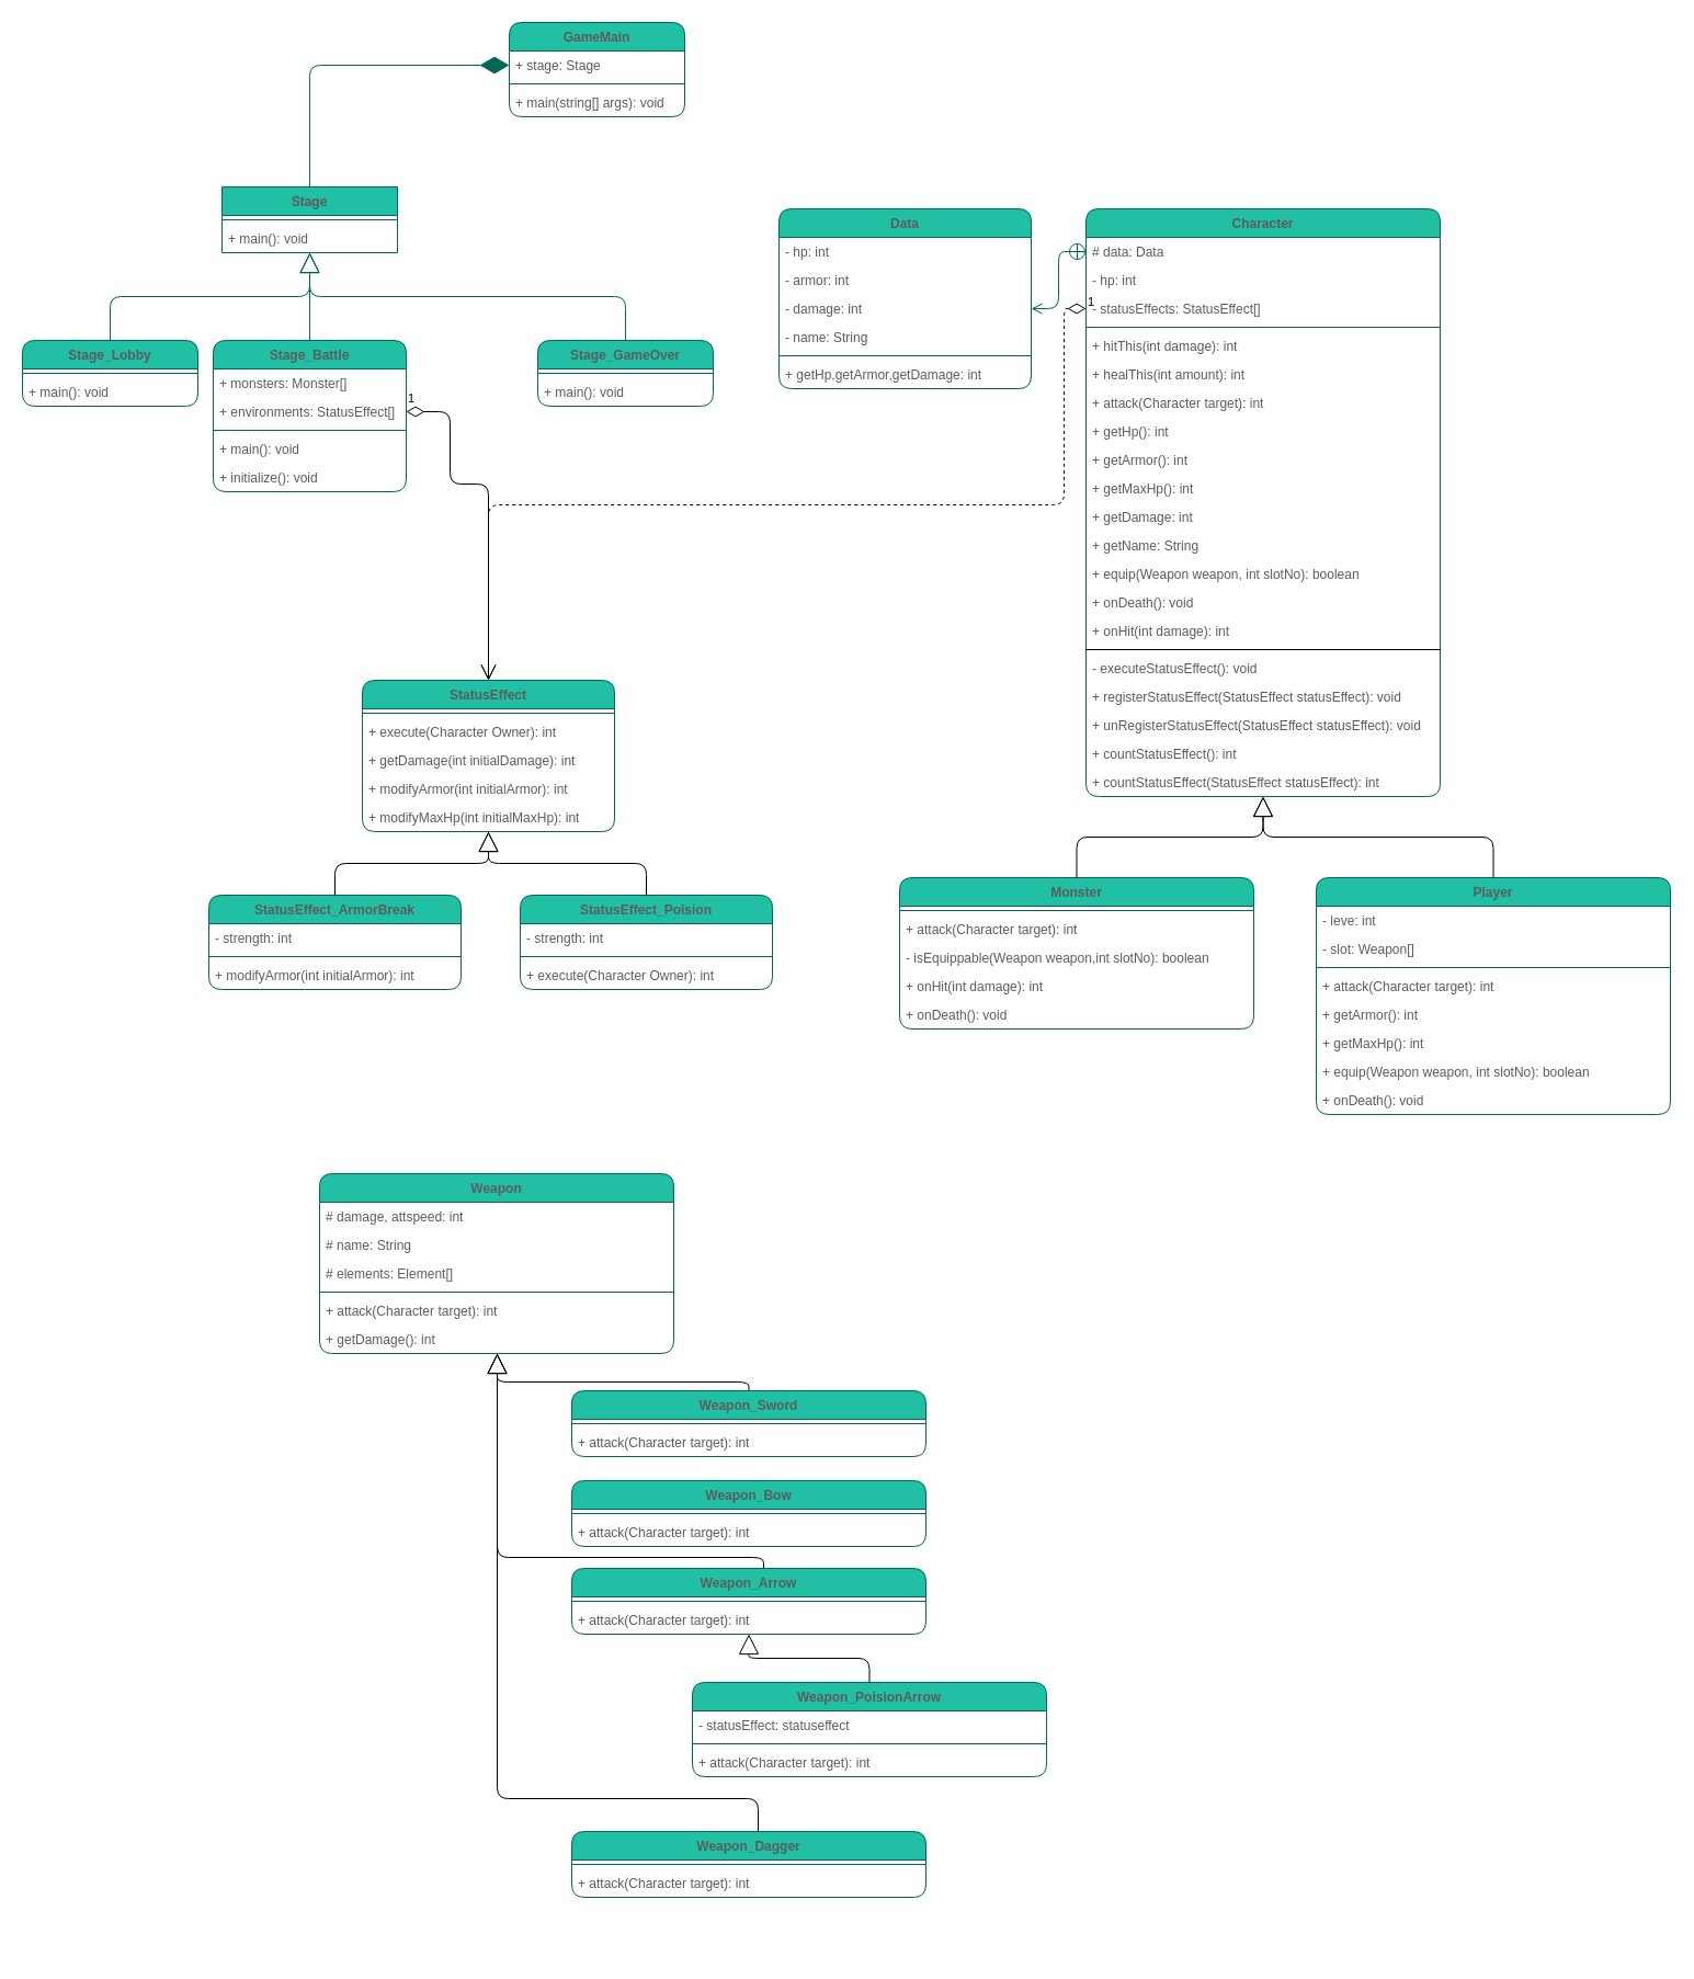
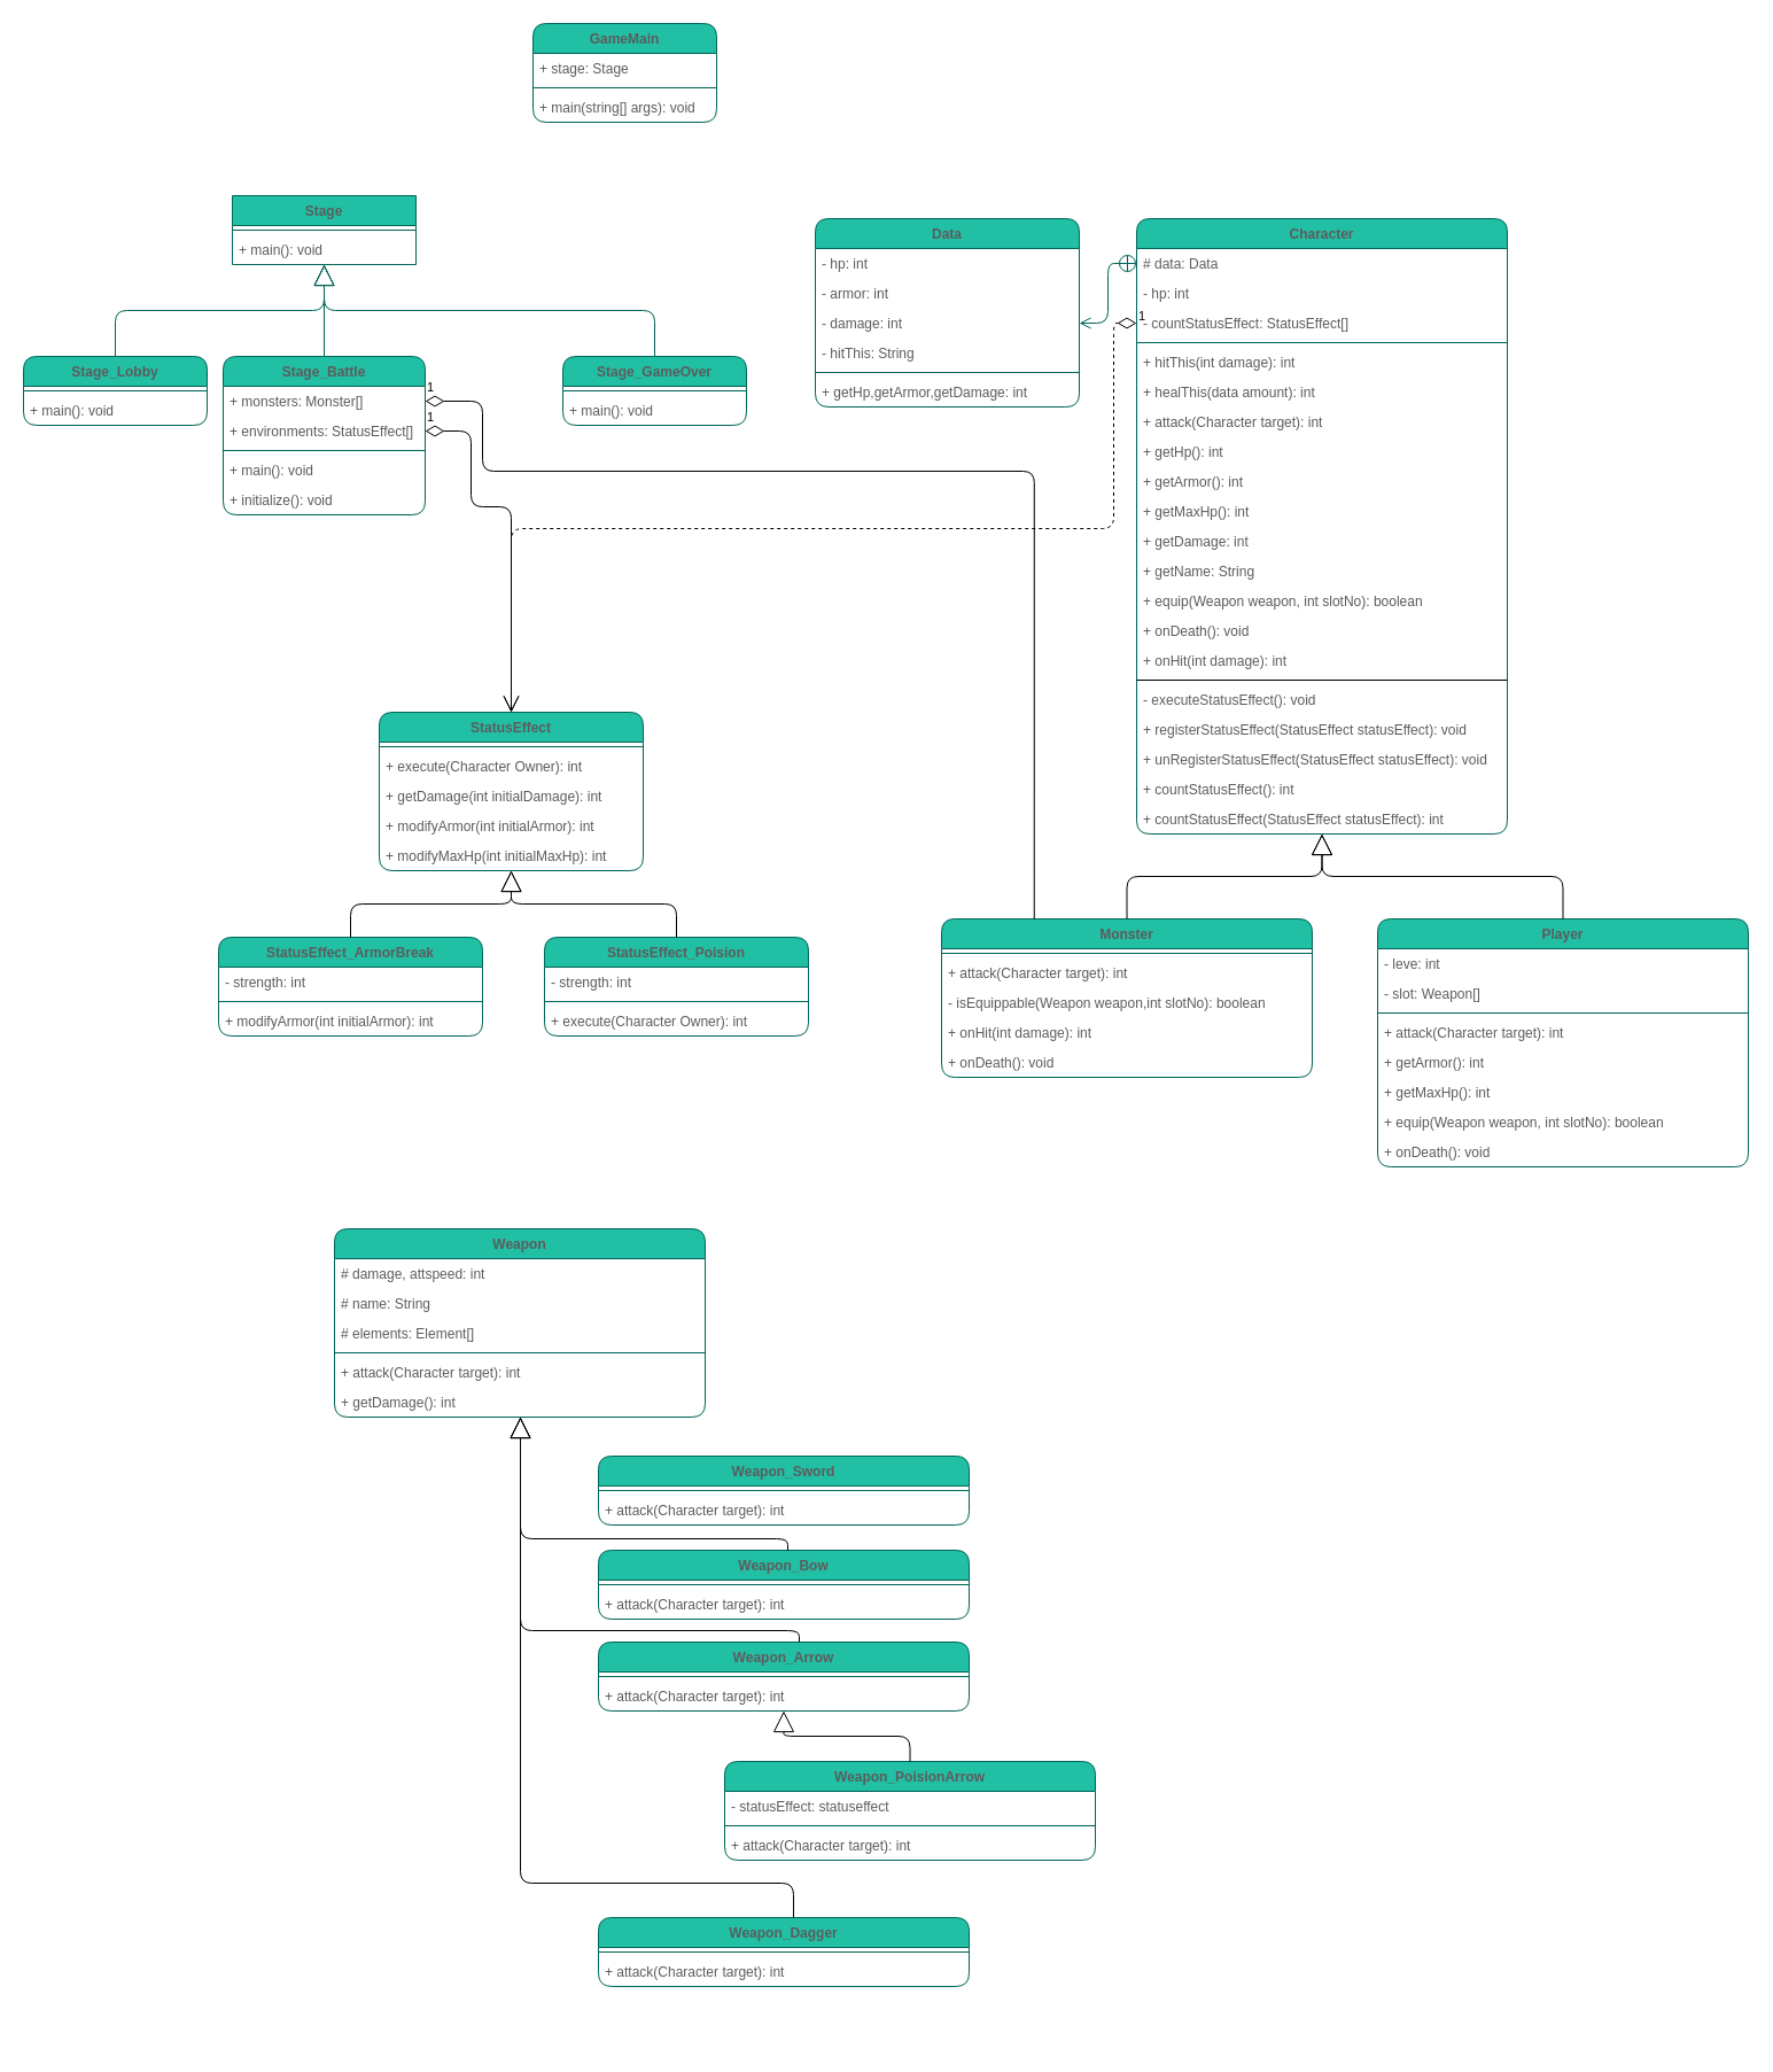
- <mxCell id="54" value="" style="endArrow=diamondThin;endFill=1;endSize=24;html=1;strokeColor=#006658;fillColor=#21C0A5;fontColor=#5C5C5C;entryX=0;entryY=0.5;entryDx=0;entryDy=0;edgeStyle=orthogonalEdgeStyle;" parent="1" source="9" target="3" edge="1"><mxGeometry width="160" relative="1" as="geometry"><mxPoint x="324" y="80" as="sourcePoint" /><mxPoint x="584" y="230" as="targetPoint" /></mxGeometry></mxCell>
- <mxCell id="33" value="- statusEffects: StatusEffect[]" style="text;strokeColor=none;fillColor=none;align=left;verticalAlign=top;spacingLeft=4;spacingRight=4;overflow=hidden;rotatable=0;points=[[0,0.5],[1,0.5]];portConstraint=eastwest;rounded=1;fontColor=#5C5C5C;" parent="30" vertex="1"><mxGeometry y="78" width="323" height="26" as="geometry" /></mxCell>
+ <mxCell id="33" value="- countStatusEffect: StatusEffect[]" style="text;strokeColor=none;fillColor=none;align=left;verticalAlign=top;spacingLeft=4;spacingRight=4;overflow=hidden;rotatable=0;points=[[0,0.5],[1,0.5]];portConstraint=eastwest;rounded=1;fontColor=#5C5C5C;" parent="30" vertex="1"><mxGeometry y="78" width="323" height="26" as="geometry" /></mxCell>
- <mxCell id="27" value="- name: String&#10;" style="text;strokeColor=none;fillColor=none;align=left;verticalAlign=top;spacingLeft=4;spacingRight=4;overflow=hidden;rotatable=0;points=[[0,0.5],[1,0.5]];portConstraint=eastwest;rounded=1;fontColor=#5C5C5C;" parent="23" vertex="1"><mxGeometry y="104" width="230" height="26" as="geometry" /></mxCell>
+ <mxCell id="27" value="- hitThis: String&#10;" style="text;strokeColor=none;fillColor=none;align=left;verticalAlign=top;spacingLeft=4;spacingRight=4;overflow=hidden;rotatable=0;points=[[0,0.5],[1,0.5]];portConstraint=eastwest;rounded=1;fontColor=#5C5C5C;" parent="23" vertex="1"><mxGeometry y="104" width="230" height="26" as="geometry" /></mxCell>
- <mxCell id="36" value="+ healThis(int amount): int " style="text;strokeColor=none;fillColor=none;align=left;verticalAlign=top;spacingLeft=4;spacingRight=4;overflow=hidden;rotatable=0;points=[[0,0.5],[1,0.5]];portConstraint=eastwest;fontColor=#5C5C5C;rounded=1;" parent="30" vertex="1"><mxGeometry y="138" width="323" height="26" as="geometry" /></mxCell>
+ <mxCell id="36" value="+ healThis(data amount): int " style="text;strokeColor=none;fillColor=none;align=left;verticalAlign=top;spacingLeft=4;spacingRight=4;overflow=hidden;rotatable=0;points=[[0,0.5],[1,0.5]];portConstraint=eastwest;fontColor=#5C5C5C;rounded=1;" parent="30" vertex="1"><mxGeometry y="138" width="323" height="26" as="geometry" /></mxCell>
+ <mxCell id="92" value="1" style="endArrow=none;html=1;endSize=12;startArrow=diamondThin;startSize=14;startFill=0;edgeStyle=orthogonalEdgeStyle;align=left;verticalAlign=bottom;exitX=1;exitY=0.5;exitDx=0;exitDy=0;entryX=0.25;entryY=0;entryDx=0;entryDy=0;endFill=0;" edge="1" parent="1" source="13" target="83"><mxGeometry x="-1" y="3" relative="1" as="geometry"><mxPoint x="500" y="620" as="sourcePoint" /><mxPoint x="660" y="620" as="targetPoint" /><Array as="points"><mxPoint x="420" y="349" /><mxPoint x="420" y="410" /><mxPoint x="901" y="410" /></Array></mxGeometry></mxCell>
- <mxCell id="123" value="" style="endArrow=block;endSize=16;endFill=0;html=1;edgeStyle=orthogonalEdgeStyle;" edge="1" parent="1" source="102" target="94"><mxGeometry width="160" relative="1" as="geometry"><mxPoint x="271" y="1530" as="sourcePoint" /><mxPoint x="341" y="1260" as="targetPoint" /><Array as="points"><mxPoint x="683" y="1260" /><mxPoint x="453" y="1260" /></Array></mxGeometry></mxCell>
+ <mxCell id="124" value="" style="endArrow=block;endSize=16;endFill=0;html=1;edgeStyle=orthogonalEdgeStyle;" edge="1" parent="1" source="106" target="94"><mxGeometry width="160" relative="1" as="geometry"><mxPoint x="701.544" y="1298.34" as="sourcePoint" /><mxPoint x="462.5" y="1244" as="targetPoint" /><Array as="points"><mxPoint x="686" y="1340" /><mxPoint x="453" y="1340" /></Array></mxGeometry></mxCell>
